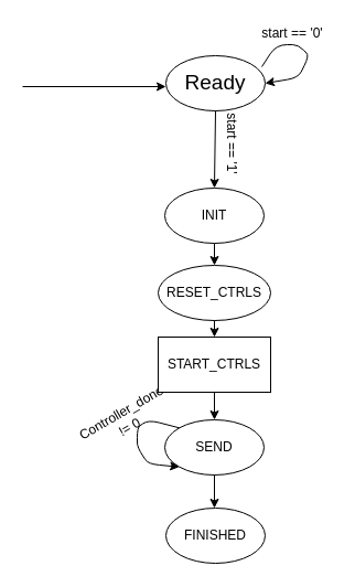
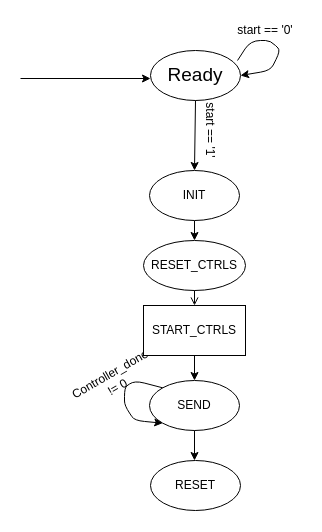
- <mxCell id="18" value="" style="endArrow=classic;html=1;exitX=0.5;exitY=1;exitDx=0;exitDy=0;entryX=0.5;entryY=0;entryDx=0;entryDy=0;" edge="1" parent="1" source="16" target="15"><mxGeometry width="50" height="50" relative="1" as="geometry"><mxPoint x="204" y="440" as="sourcePoint" /><mxPoint x="204" y="470" as="targetPoint" /></mxGeometry></mxCell>
+ <mxCell id="18" value="" style="endArrow=open;html=1;exitX=0.5;exitY=1;exitDx=0;exitDy=0;entryX=0.5;entryY=0;entryDx=0;entryDy=0;" edge="1" parent="1" source="16" target="15"><mxGeometry width="50" height="50" relative="1" as="geometry"><mxPoint x="204" y="440" as="sourcePoint" /><mxPoint x="204" y="470" as="targetPoint" /></mxGeometry></mxCell>
- <mxCell id="14" value="FINISHED" style="ellipse;whiteSpace=wrap;html=1;" vertex="1" parent="1"><mxGeometry x="150" y="460" width="90" height="50" as="geometry" /></mxCell>
+ <mxCell id="14" value="RESET" style="ellipse;whiteSpace=wrap;html=1;" vertex="1" parent="1"><mxGeometry x="150" y="460" width="90" height="50" as="geometry" /></mxCell>
